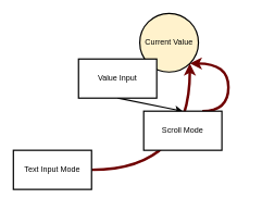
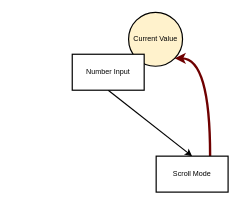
- <mxCell id="9" value="Value Input" style="whiteSpace=wrap;html=1;strokeWidth=2;" vertex="1" parent="1"><mxGeometry x="120" y="90" width="120" height="60" as="geometry" /></mxCell>
+ <mxCell id="9" value="Number Input" style="whiteSpace=wrap;html=1;strokeWidth=2;" vertex="1" parent="1"><mxGeometry x="120" y="90" width="120" height="60" as="geometry" /></mxCell>
- <mxCell id="7" value="Scroll Mode" style="whiteSpace=wrap;html=1;strokeWidth=2;" vertex="1" parent="1"><mxGeometry x="220" y="170" width="120" height="60" as="geometry" /></mxCell>
+ <mxCell id="7" value="Scroll Mode" style="whiteSpace=wrap;html=1;strokeWidth=2;" vertex="1" parent="1"><mxGeometry x="260" y="260" width="120" height="60" as="geometry" /></mxCell>
- <mxCell id="4" style="edgeStyle=orthogonalEdgeStyle;html=1;exitX=1;exitY=0.5;exitDx=0;exitDy=0;entryX=1;entryY=1;entryDx=0;entryDy=0;curved=1;strokeWidth=4;fillColor=#a20025;strokeColor=#6F0000;" edge="1" parent="1" source="5" target="8"><mxGeometry relative="1" as="geometry"><Array as="points"><mxPoint x="291" y="260" /></Array></mxGeometry></mxCell>
- <mxCell id="5" value="Text Input Mode" style="whiteSpace=wrap;html=1;strokeWidth=2;" vertex="1" parent="1"><mxGeometry x="20" y="230" width="120" height="60" as="geometry" /></mxCell>
